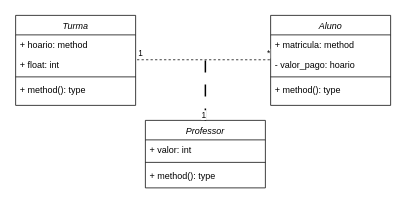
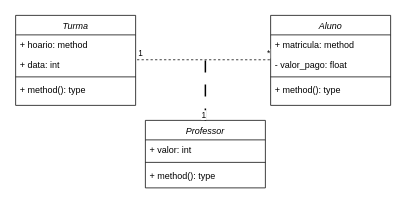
- <mxCell id="4" value="+ float: int" style="text;align=left;verticalAlign=top;spacingLeft=4;spacingRight=4;overflow=hidden;rotatable=0;points=[[0,0.5],[1,0.5]];portConstraint=eastwest;rounded=0;shadow=0;html=0;" parent="2" vertex="1"><mxGeometry y="52" width="160" height="26" as="geometry" /></mxCell>
+ <mxCell id="4" value="+ data: int" style="text;align=left;verticalAlign=top;spacingLeft=4;spacingRight=4;overflow=hidden;rotatable=0;points=[[0,0.5],[1,0.5]];portConstraint=eastwest;rounded=0;shadow=0;html=0;" parent="2" vertex="1"><mxGeometry y="52" width="160" height="26" as="geometry" /></mxCell>
- <mxCell id="13" value="- valor_pago: hoario" style="text;align=left;verticalAlign=top;spacingLeft=4;spacingRight=4;overflow=hidden;rotatable=0;points=[[0,0.5],[1,0.5]];portConstraint=eastwest;rounded=0;shadow=0;html=0;" vertex="1" parent="11"><mxGeometry y="52" width="160" height="26" as="geometry" /></mxCell>
+ <mxCell id="13" value="- valor_pago: float" style="text;align=left;verticalAlign=top;spacingLeft=4;spacingRight=4;overflow=hidden;rotatable=0;points=[[0,0.5],[1,0.5]];portConstraint=eastwest;rounded=0;shadow=0;html=0;" vertex="1" parent="11"><mxGeometry y="52" width="160" height="26" as="geometry" /></mxCell>
